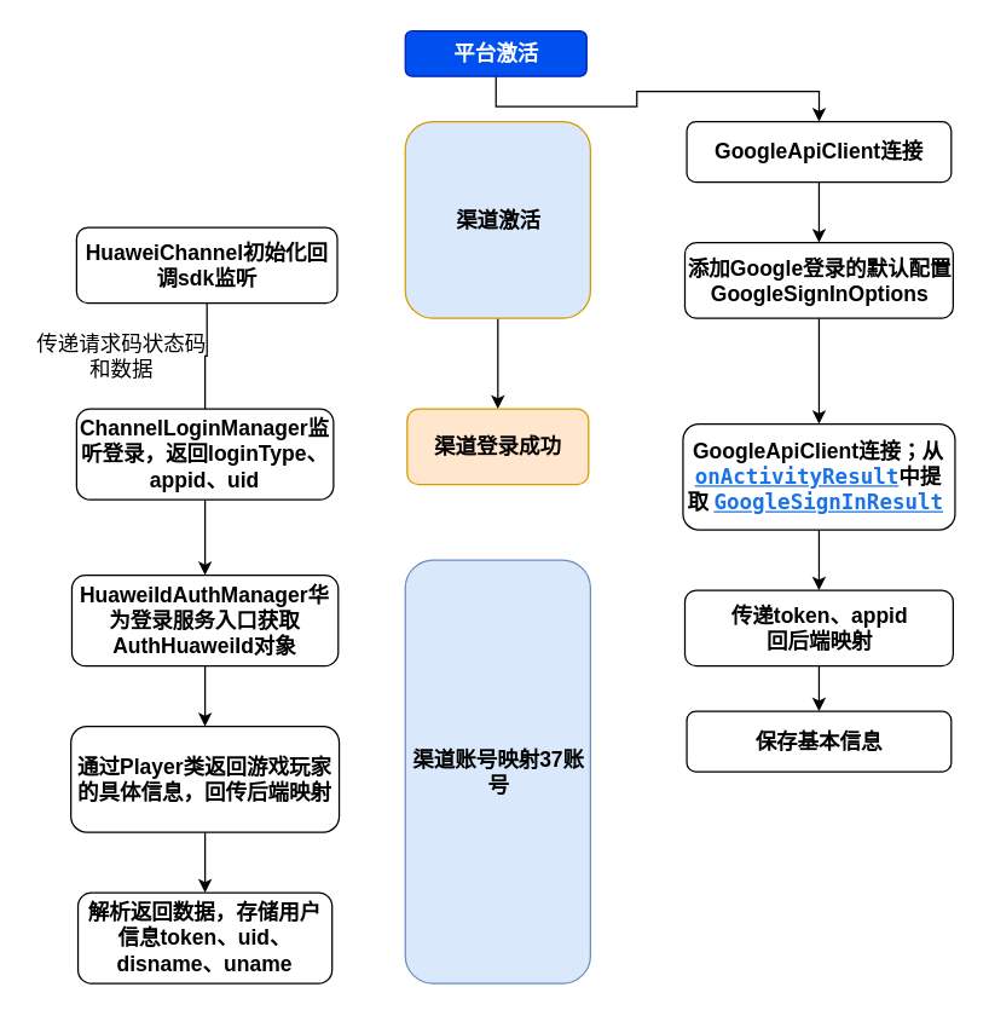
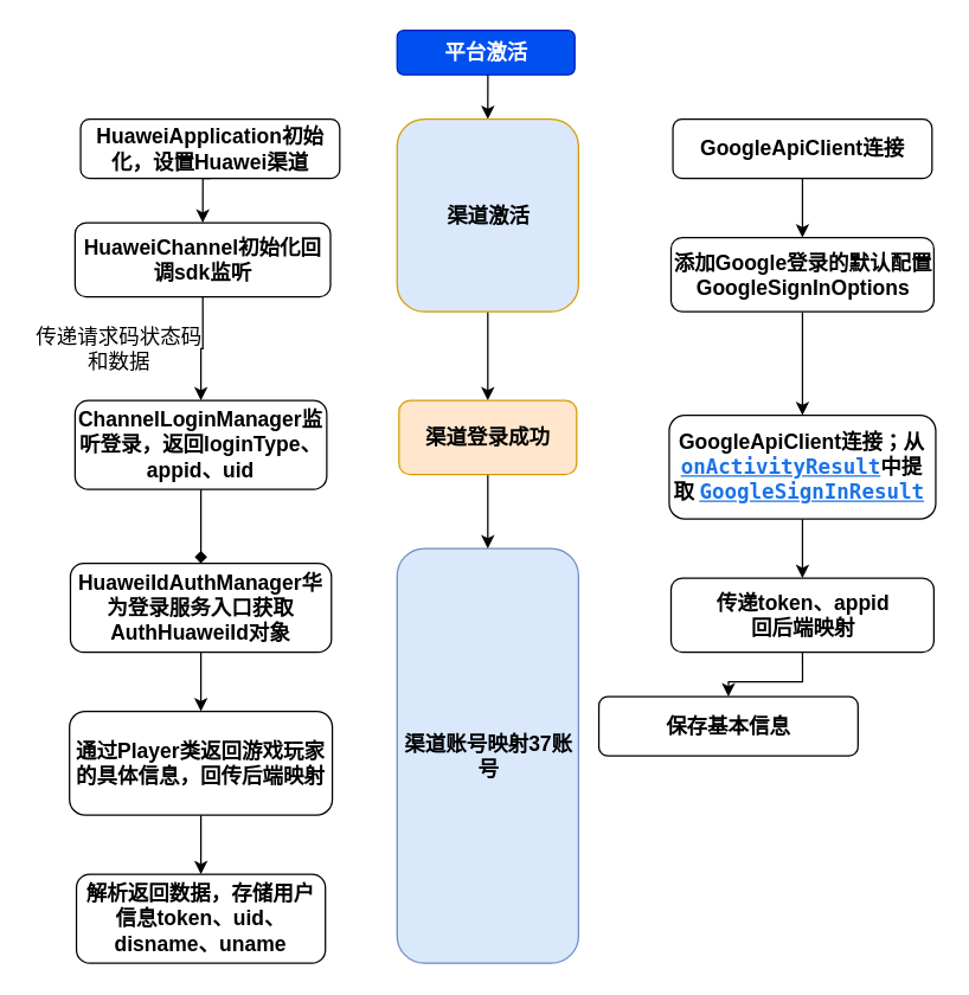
- <mxCell id="8" style="edgeStyle=orthogonalEdgeStyle;rounded=0;orthogonalLoop=1;jettySize=auto;html=1;exitX=0.5;exitY=1;exitDx=0;exitDy=0;" edge="1" parent="1" source="9" target="21"><mxGeometry relative="1" as="geometry" /></mxCell>
+ <mxCell id="8" style="edgeStyle=orthogonalEdgeStyle;rounded=0;orthogonalLoop=1;jettySize=auto;html=1;exitX=0.5;exitY=1;exitDx=0;exitDy=0;entryX=0.5;entryY=0;entryDx=0;entryDy=0;" edge="1" parent="1" source="9" target="11"><mxGeometry relative="1" as="geometry" /></mxCell>
+ <mxCell id="3" value="HuaweiApplication初始化，设置Huawei渠道" style="rounded=1;whiteSpace=wrap;html=1;fontSize=14;glass=0;strokeWidth=1;shadow=0;fontStyle=1" parent="1" vertex="1"><mxGeometry x="53.75" y="80" width="175" height="40" as="geometry" /></mxCell>
+ <mxCell id="2" style="edgeStyle=orthogonalEdgeStyle;rounded=0;orthogonalLoop=1;jettySize=auto;html=1;exitX=0.5;exitY=1;exitDx=0;exitDy=0;entryX=0.5;entryY=0;entryDx=0;entryDy=0;" edge="1" parent="1" source="3" target="5"><mxGeometry relative="1" as="geometry" /></mxCell>
- <mxCell id="4" style="edgeStyle=orthogonalEdgeStyle;rounded=0;orthogonalLoop=1;jettySize=auto;html=1;exitX=0.5;exitY=1;exitDx=0;exitDy=0;entryX=0.5;entryY=0;entryDx=0;entryDy=0;endArrow=none;" edge="1" parent="1" source="5" target="7"><mxGeometry relative="1" as="geometry" /></mxCell>
+ <mxCell id="4" style="edgeStyle=orthogonalEdgeStyle;rounded=0;orthogonalLoop=1;jettySize=auto;html=1;exitX=0.5;exitY=1;exitDx=0;exitDy=0;entryX=0.5;entryY=0;entryDx=0;entryDy=0;" edge="1" parent="1" source="5" target="7"><mxGeometry relative="1" as="geometry" /></mxCell>
+ <mxCell id="13" style="edgeStyle=orthogonalEdgeStyle;rounded=0;orthogonalLoop=1;jettySize=auto;html=1;exitX=0.5;exitY=1;exitDx=0;exitDy=0;entryX=0.5;entryY=0;entryDx=0;entryDy=0;" edge="1" parent="1" source="14" target="12"><mxGeometry relative="1" as="geometry" /></mxCell>
- <mxCell id="6" style="edgeStyle=orthogonalEdgeStyle;rounded=0;orthogonalLoop=1;jettySize=auto;html=1;exitX=0.5;exitY=1;exitDx=0;exitDy=0;entryX=0.5;entryY=0;entryDx=0;entryDy=0;" edge="1" parent="1" source="7" target="16"><mxGeometry relative="1" as="geometry" /></mxCell>
+ <mxCell id="6" style="edgeStyle=orthogonalEdgeStyle;rounded=0;orthogonalLoop=1;jettySize=auto;html=1;exitX=0.5;exitY=1;exitDx=0;exitDy=0;entryX=0.5;entryY=0;entryDx=0;entryDy=0;endArrow=diamond;" edge="1" parent="1" source="7" target="16"><mxGeometry relative="1" as="geometry" /></mxCell>
- <mxCell id="28" value="保存基本信息" style="rounded=1;whiteSpace=wrap;html=1;fontSize=14;glass=0;strokeWidth=1;shadow=0;fontStyle=1" vertex="1" parent="1"><mxGeometry x="453.75" y="470" width="175" height="40" as="geometry" /></mxCell>
+ <mxCell id="28" value="保存基本信息" style="rounded=1;whiteSpace=wrap;html=1;fontSize=14;glass=0;strokeWidth=1;shadow=0;fontStyle=1" vertex="1" parent="1"><mxGeometry x="403.75" y="470" width="175" height="40" as="geometry" /></mxCell>
